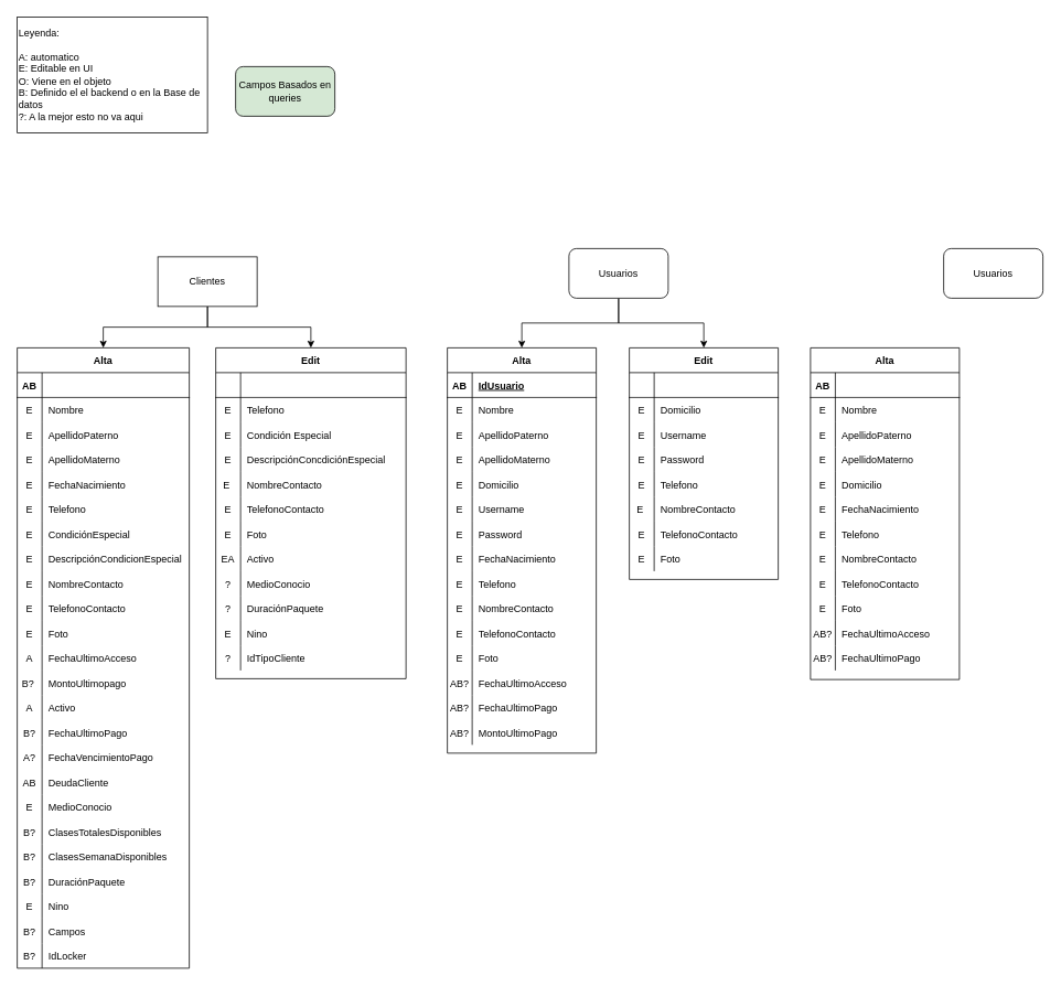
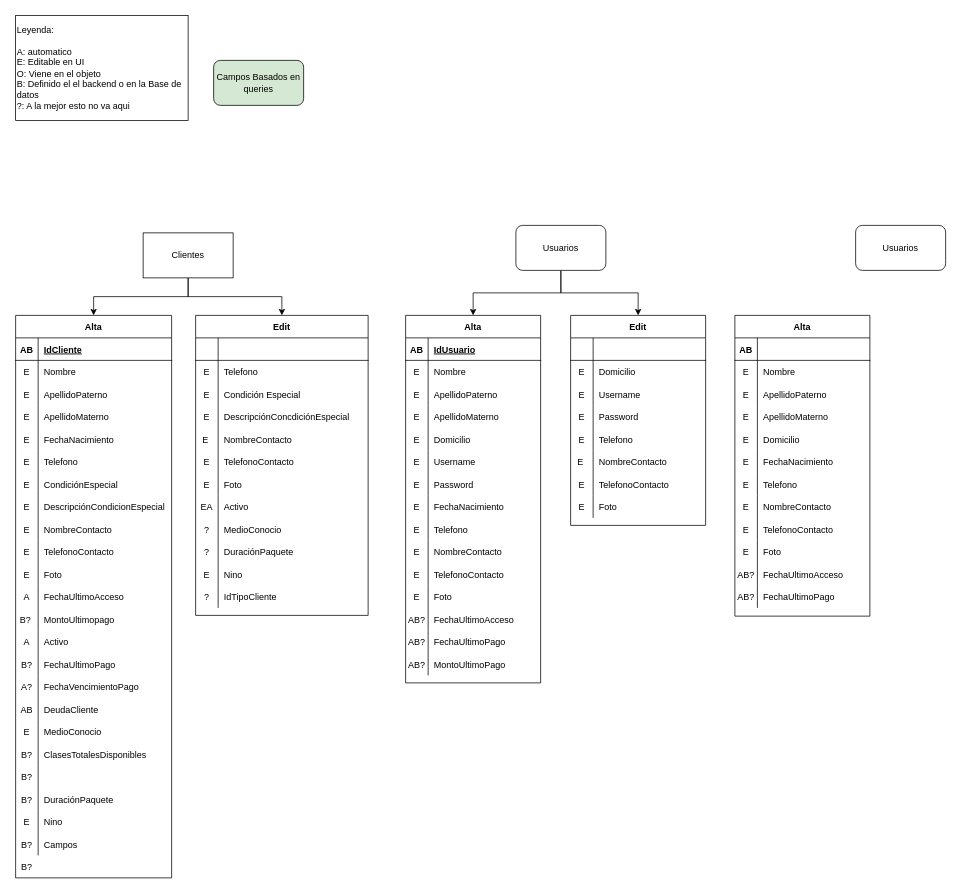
+ <mxCell id="6" value="IdCliente" style="shape=partialRectangle;connectable=0;fillColor=none;top=0;left=0;bottom=0;right=0;align=left;spacingLeft=6;fontStyle=5;overflow=hidden;" parent="4" vertex="1"><mxGeometry x="30" width="178" height="30" as="geometry"><mxRectangle width="178" height="30" as="alternateBounds" /></mxGeometry></mxCell>
- <mxCell id="63" value="ClasesSemanaDisponibles" style="shape=partialRectangle;connectable=0;fillColor=none;top=0;left=0;bottom=0;right=0;align=left;spacingLeft=6;overflow=hidden;" parent="61" vertex="1"><mxGeometry x="30" width="178" height="30" as="geometry"><mxRectangle width="178" height="30" as="alternateBounds" /></mxGeometry></mxCell>
- <mxCell id="75" value="IdLocker" style="shape=partialRectangle;connectable=0;fillColor=none;top=0;left=0;bottom=0;right=0;align=left;spacingLeft=6;overflow=hidden;" parent="73" vertex="1"><mxGeometry x="30" width="178" height="30" as="geometry"><mxRectangle width="178" height="30" as="alternateBounds" /></mxGeometry></mxCell>
